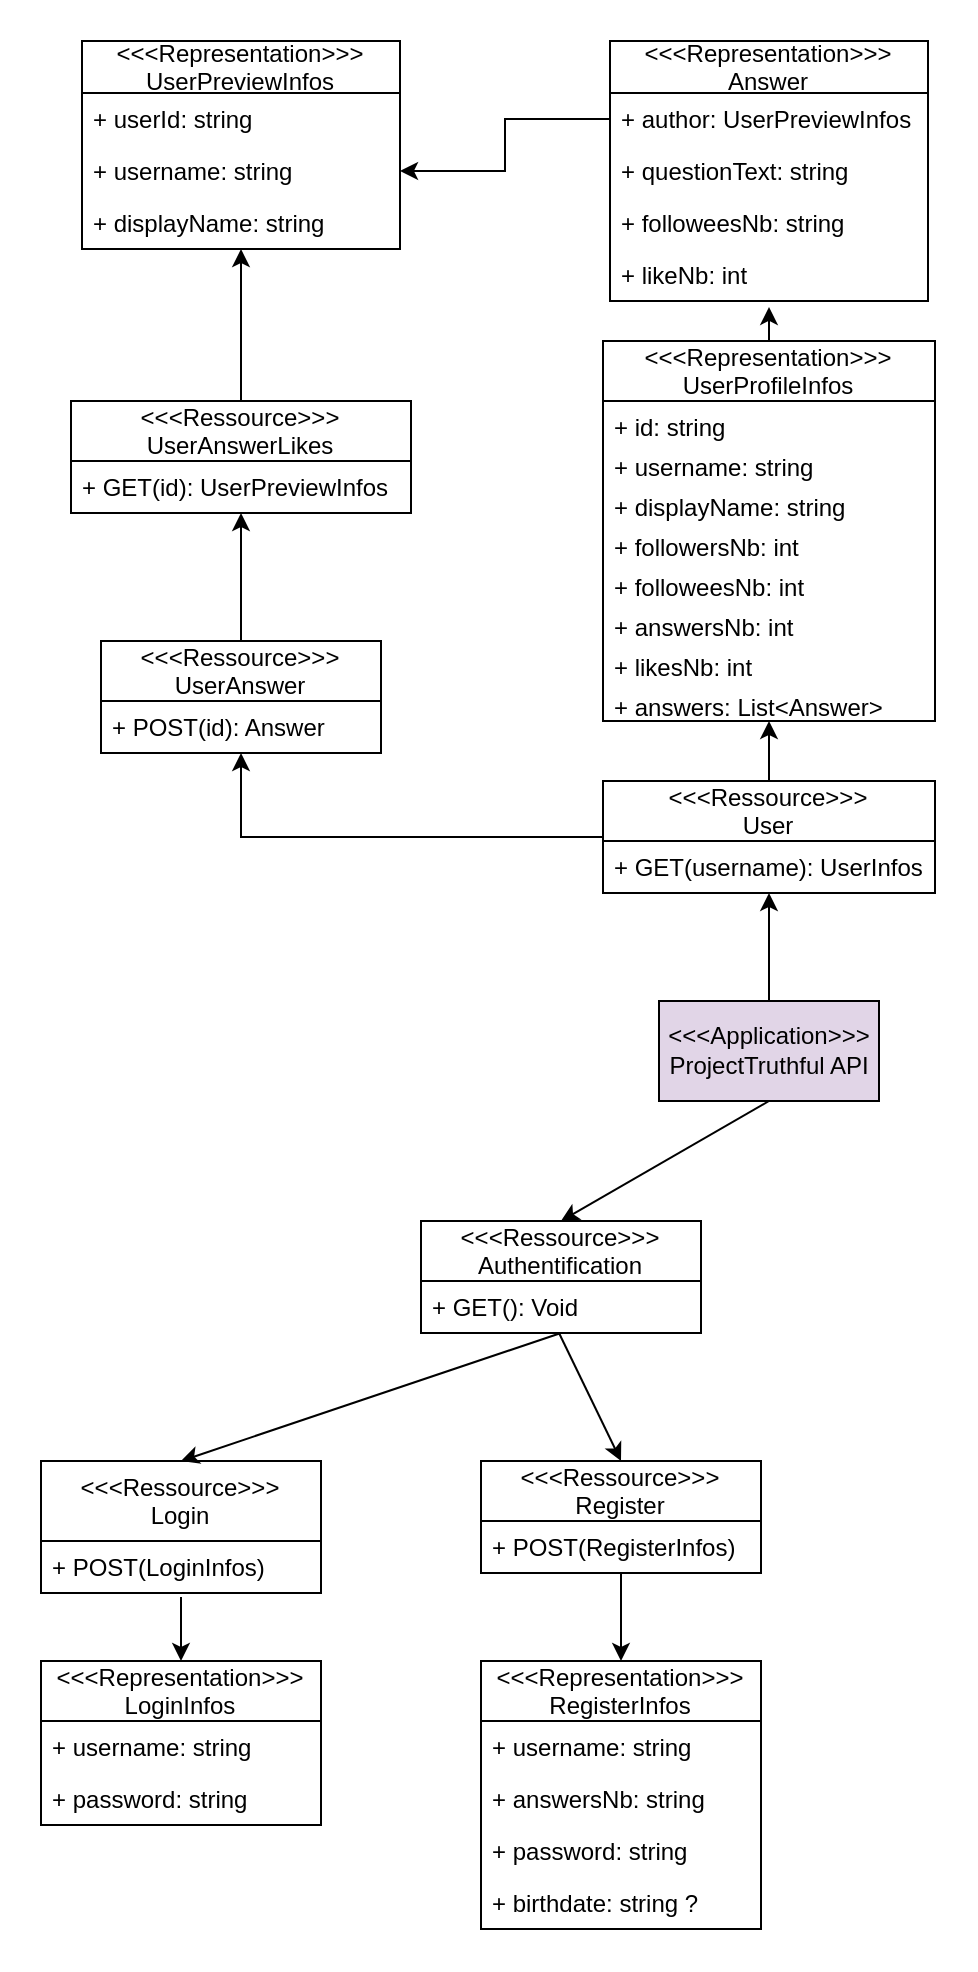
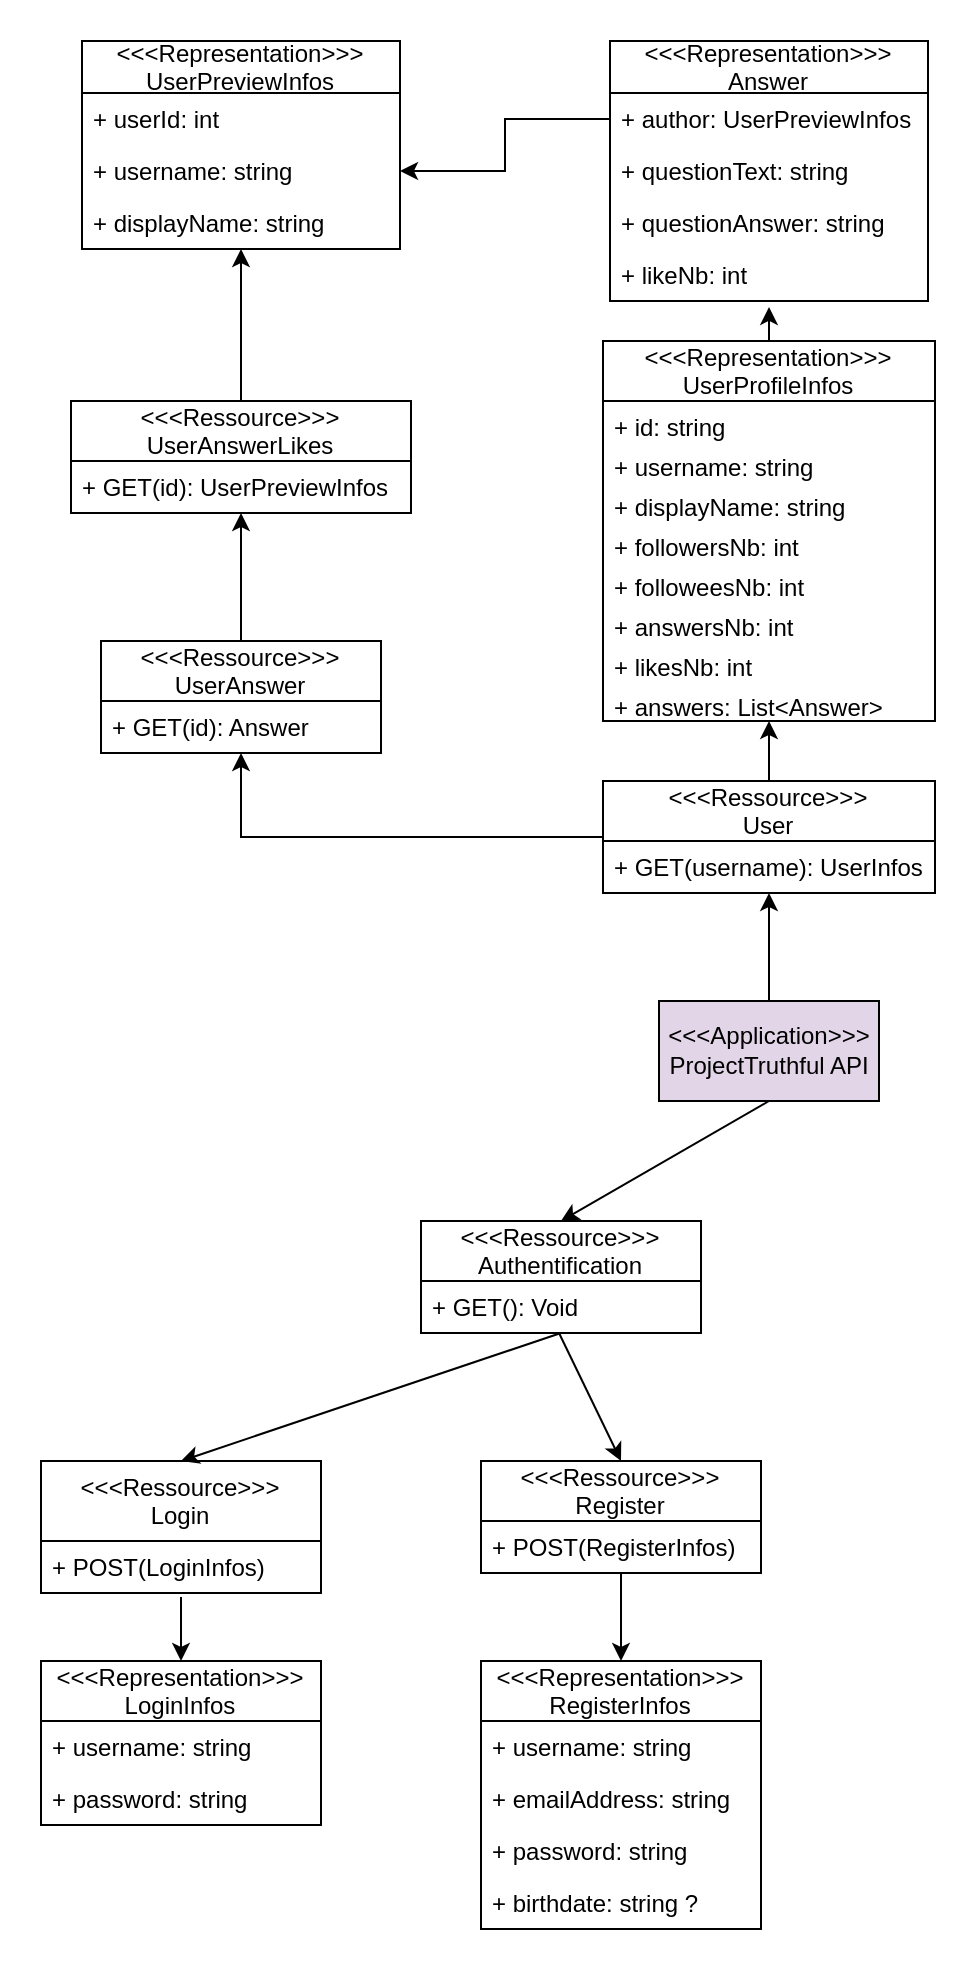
- <mxCell id="49" value="+ userId: string" style="text;strokeColor=none;fillColor=none;align=left;verticalAlign=top;spacingLeft=4;spacingRight=4;overflow=hidden;rotatable=0;points=[[0,0.5],[1,0.5]];portConstraint=eastwest;" vertex="1" parent="48"><mxGeometry y="26" width="159" height="26" as="geometry" /></mxCell>
+ <mxCell id="49" value="+ userId: int" style="text;strokeColor=none;fillColor=none;align=left;verticalAlign=top;spacingLeft=4;spacingRight=4;overflow=hidden;rotatable=0;points=[[0,0.5],[1,0.5]];portConstraint=eastwest;" vertex="1" parent="48"><mxGeometry y="26" width="159" height="26" as="geometry" /></mxCell>
- <mxCell id="40" value="+ followeesNb: string" style="text;strokeColor=none;fillColor=none;align=left;verticalAlign=top;spacingLeft=4;spacingRight=4;overflow=hidden;rotatable=0;points=[[0,0.5],[1,0.5]];portConstraint=eastwest;" vertex="1" parent="37"><mxGeometry y="78" width="159" height="26" as="geometry" /></mxCell>
+ <mxCell id="40" value="+ questionAnswer: string" style="text;strokeColor=none;fillColor=none;align=left;verticalAlign=top;spacingLeft=4;spacingRight=4;overflow=hidden;rotatable=0;points=[[0,0.5],[1,0.5]];portConstraint=eastwest;" vertex="1" parent="37"><mxGeometry y="78" width="159" height="26" as="geometry" /></mxCell>
- <mxCell id="44" value="+ POST(id): Answer" style="text;strokeColor=none;fillColor=none;align=left;verticalAlign=top;spacingLeft=4;spacingRight=4;overflow=hidden;rotatable=0;points=[[0,0.5],[1,0.5]];portConstraint=eastwest;" vertex="1" parent="43"><mxGeometry y="30" width="140" height="26" as="geometry" /></mxCell>
+ <mxCell id="44" value="+ GET(id): Answer" style="text;strokeColor=none;fillColor=none;align=left;verticalAlign=top;spacingLeft=4;spacingRight=4;overflow=hidden;rotatable=0;points=[[0,0.5],[1,0.5]];portConstraint=eastwest;" vertex="1" parent="43"><mxGeometry y="30" width="140" height="26" as="geometry" /></mxCell>
- <mxCell id="13" value="+ answersNb: string" style="text;strokeColor=none;fillColor=none;align=left;verticalAlign=top;spacingLeft=4;spacingRight=4;overflow=hidden;rotatable=0;points=[[0,0.5],[1,0.5]];portConstraint=eastwest;" parent="11" vertex="1"><mxGeometry y="56" width="140" height="26" as="geometry" /></mxCell>
+ <mxCell id="13" value="+ emailAddress: string" style="text;strokeColor=none;fillColor=none;align=left;verticalAlign=top;spacingLeft=4;spacingRight=4;overflow=hidden;rotatable=0;points=[[0,0.5],[1,0.5]];portConstraint=eastwest;" parent="11" vertex="1"><mxGeometry y="56" width="140" height="26" as="geometry" /></mxCell>
